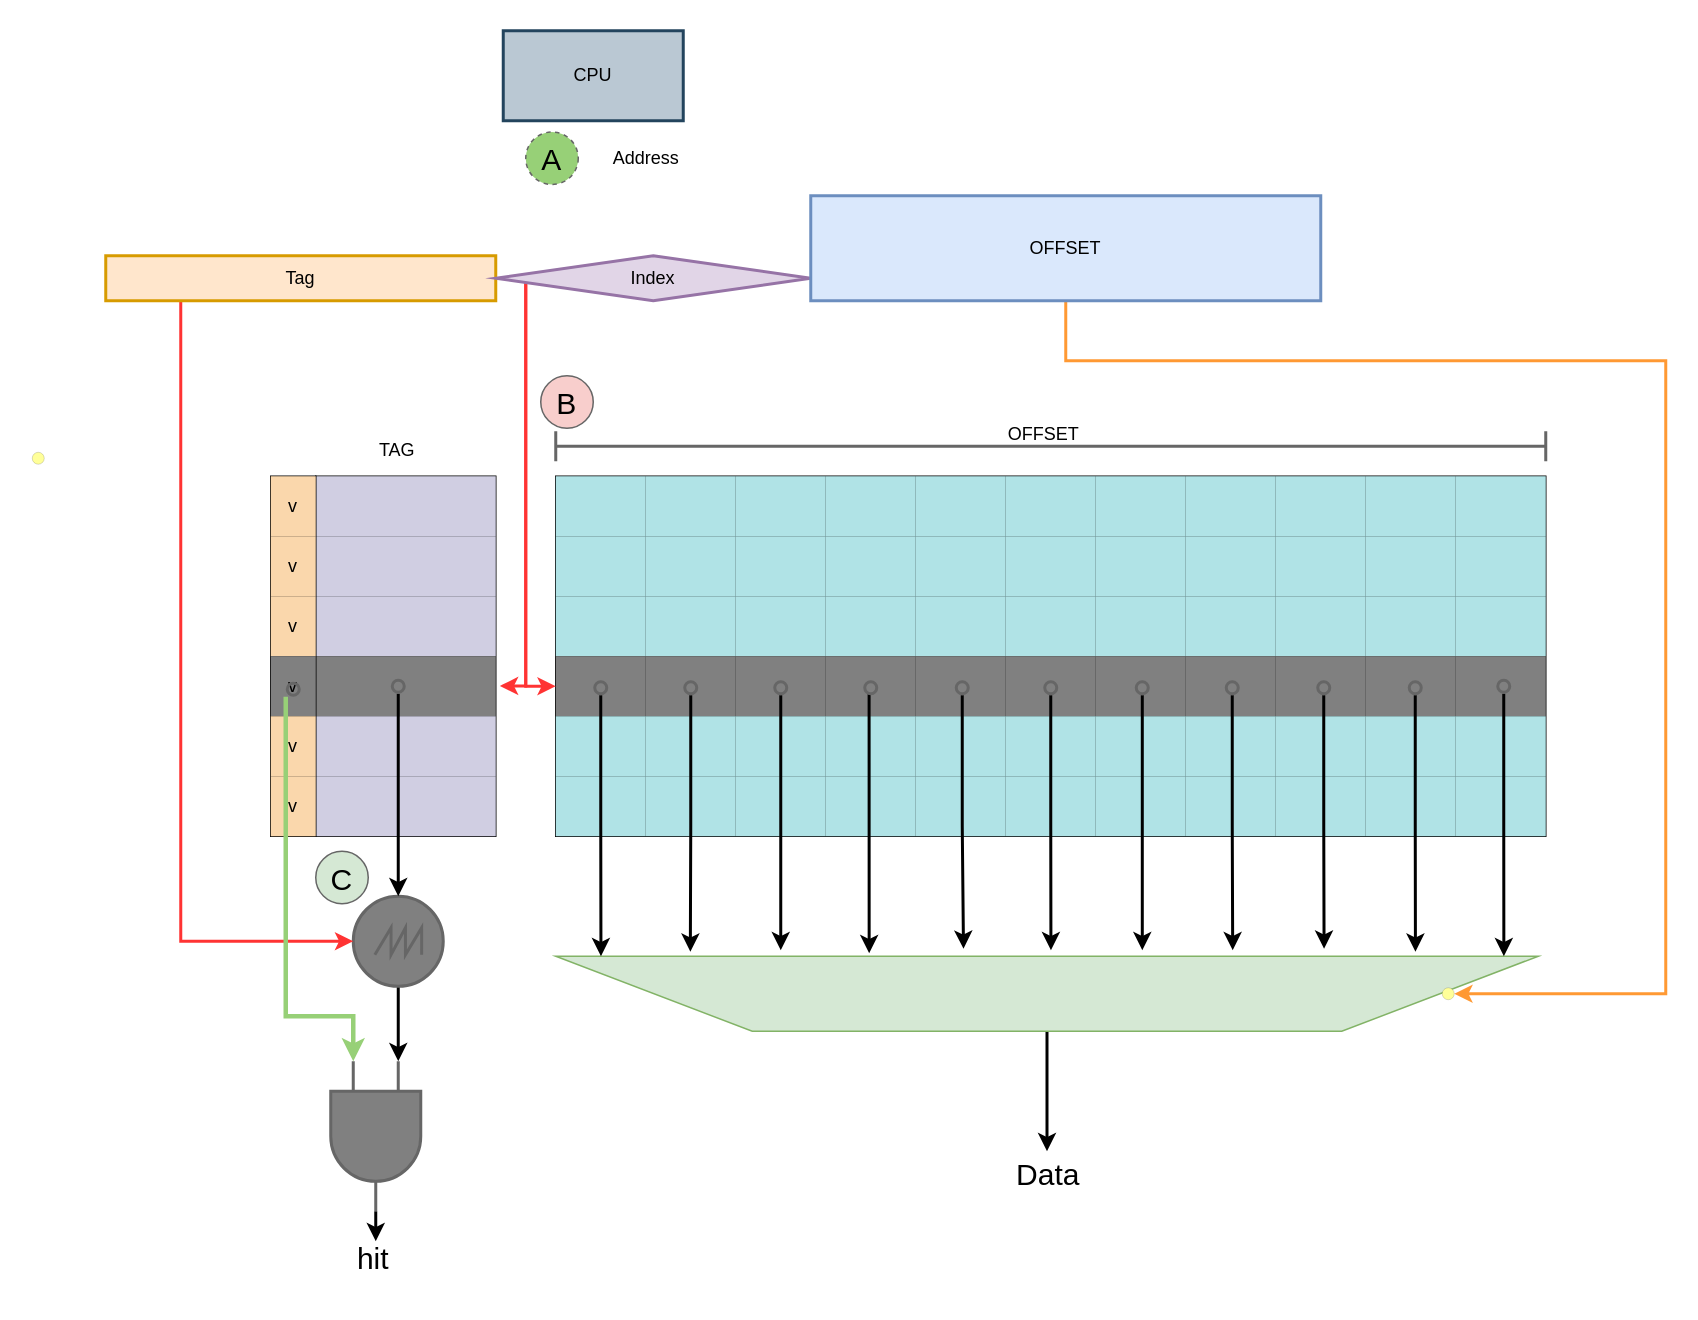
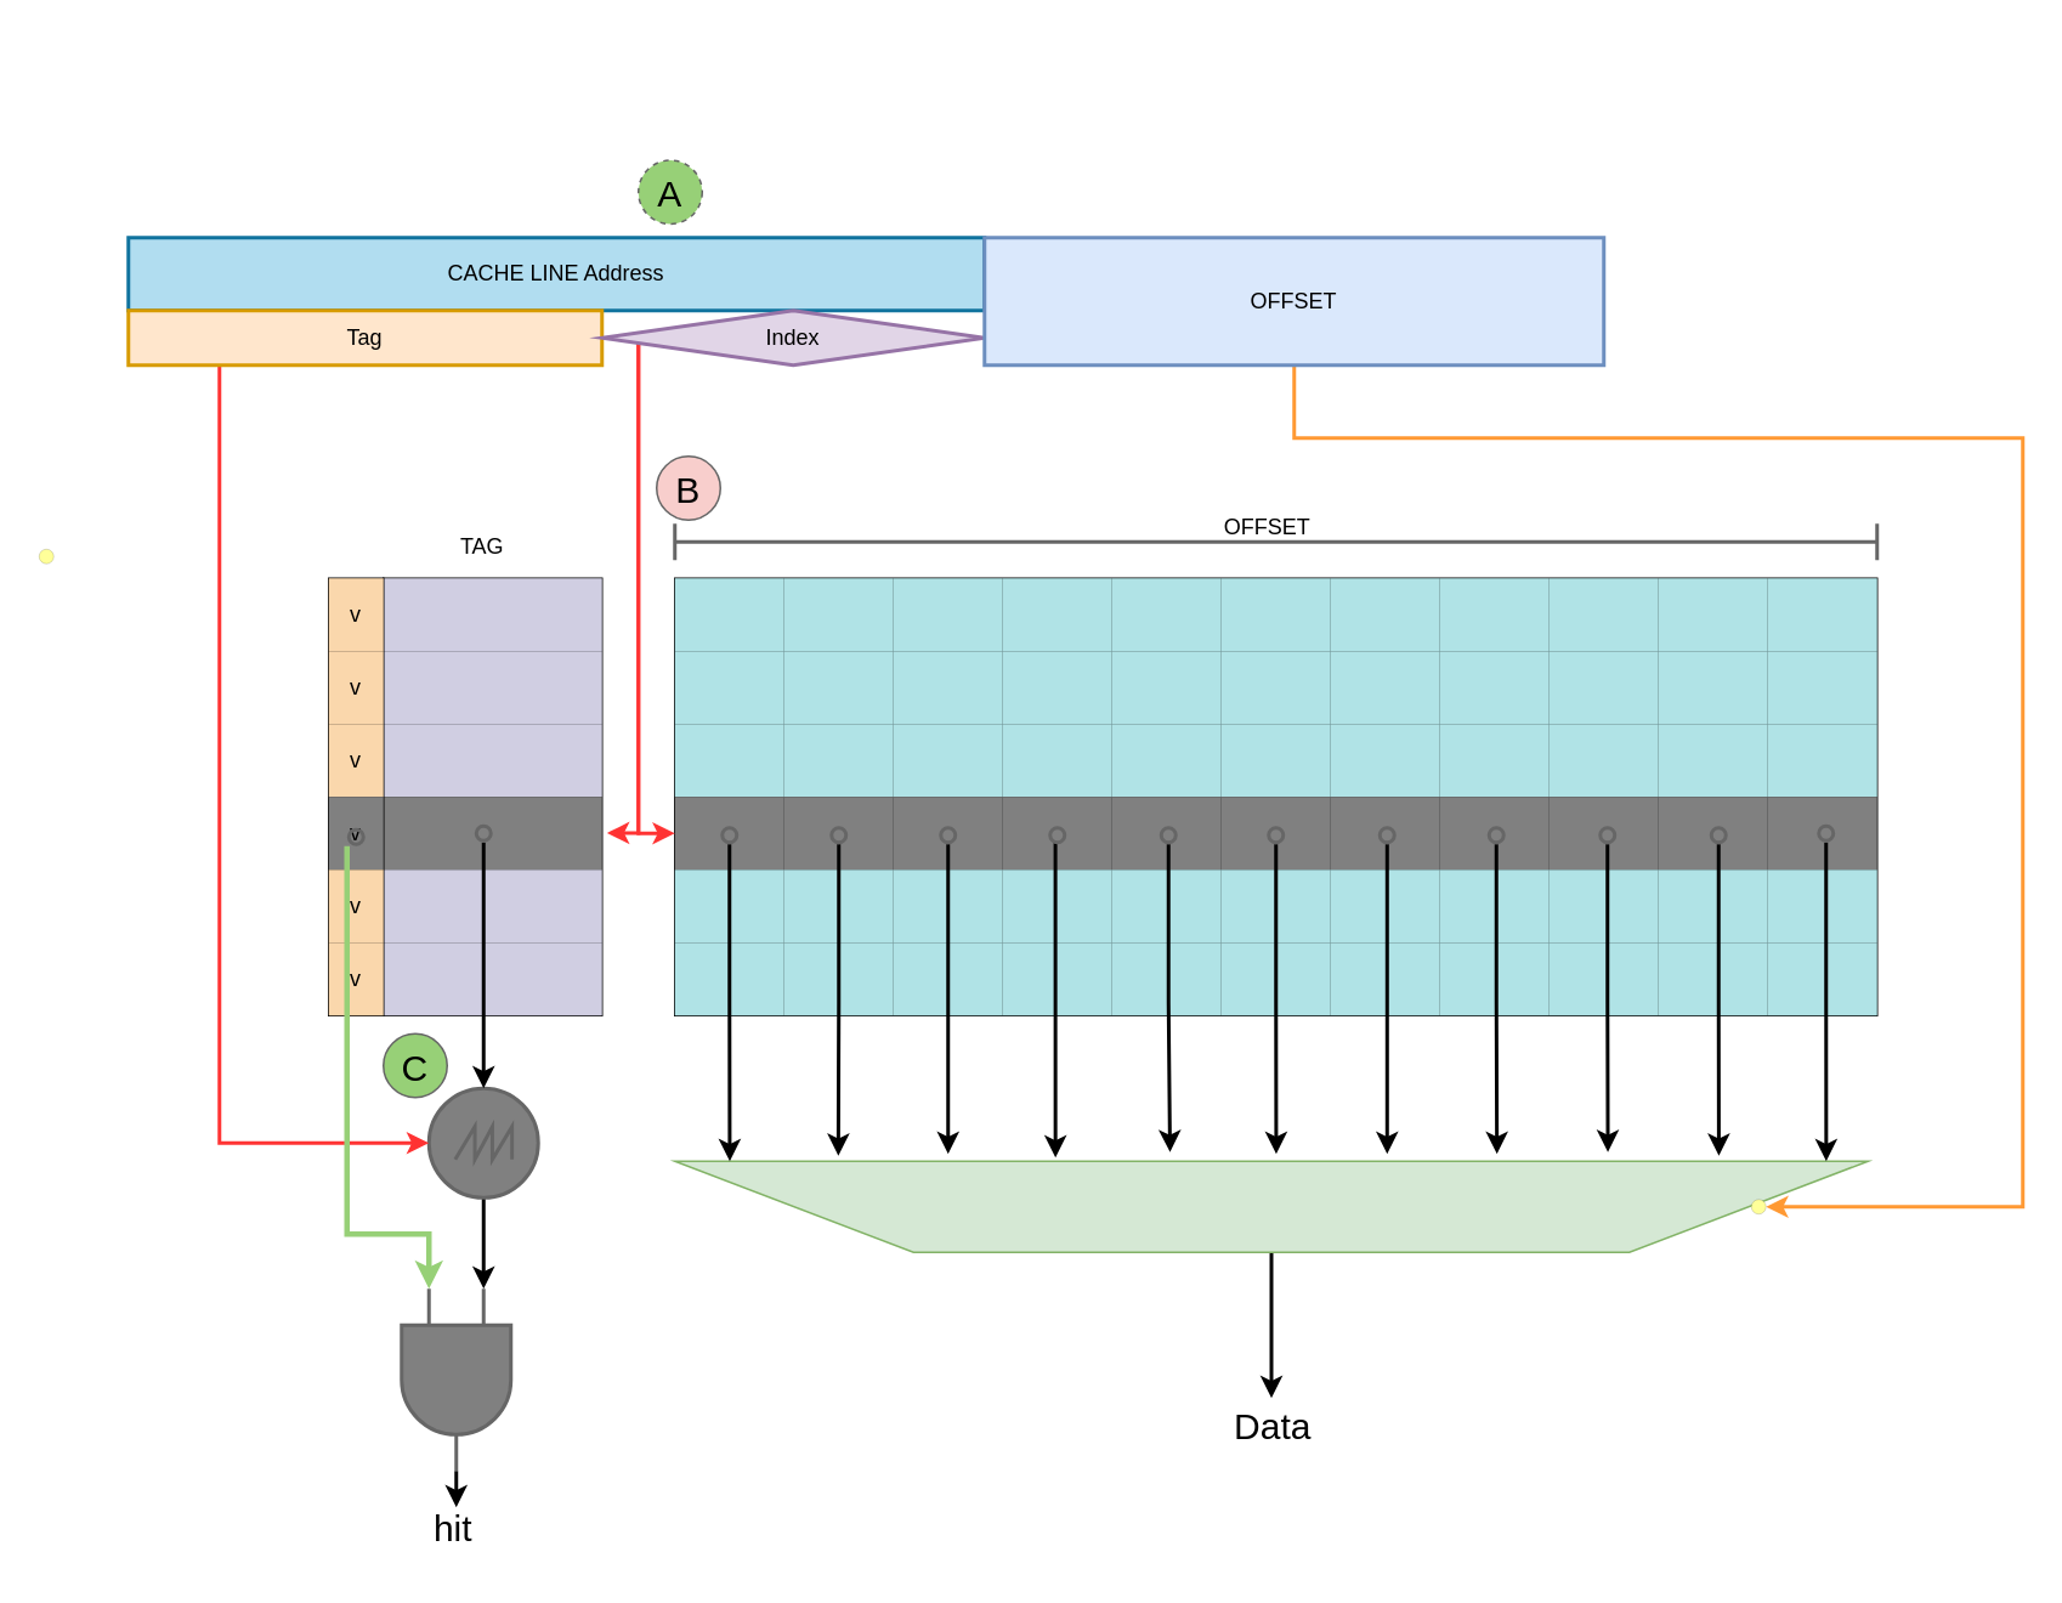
- <mxCell id="143" value="CPU" style="rounded=0;whiteSpace=wrap;html=1;strokeColor=#23445d;strokeWidth=2;fillColor=#bac8d3;" parent="1" vertex="1"><mxGeometry x="335" y="20" width="120" height="60" as="geometry" /></mxCell>
- <mxCell id="144" value="Address" style="text;html=1;align=center;verticalAlign=middle;resizable=0;points=[];autosize=1;strokeColor=none;fillColor=none;" parent="1" vertex="1"><mxGeometry x="395" y="90" width="70" height="30" as="geometry" /></mxCell>
+ <mxCell id="135" value="CACHE LINE Address" style="rounded=0;whiteSpace=wrap;html=1;strokeColor=#10739e;strokeWidth=2;fillColor=#b1ddf0;" parent="1" vertex="1"><mxGeometry x="70" y="130" width="470" height="40" as="geometry" /></mxCell>
- <mxCell id="149" value="C" style="ellipse;whiteSpace=wrap;html=1;aspect=fixed;strokeColor=#666666;strokeWidth=1;fontSize=20;fillColor=#d5e8d4;fillStyle=auto;" parent="1" vertex="1"><mxGeometry x="210" y="567" width="35" height="35" as="geometry" /></mxCell>
+ <mxCell id="149" value="C" style="ellipse;whiteSpace=wrap;html=1;aspect=fixed;strokeColor=#666666;strokeWidth=1;fontSize=20;fillColor=#97D077;fillStyle=auto;" parent="1" vertex="1"><mxGeometry x="210" y="567" width="35" height="35" as="geometry" /></mxCell>
